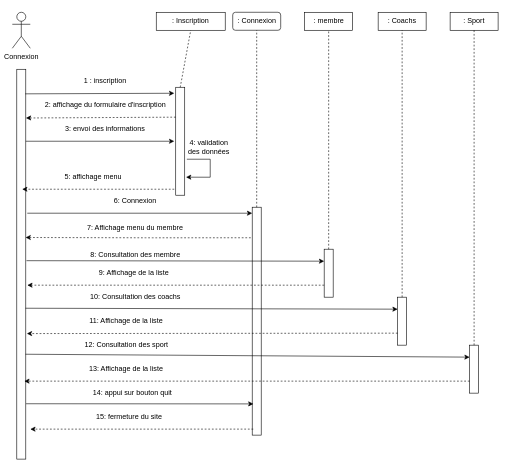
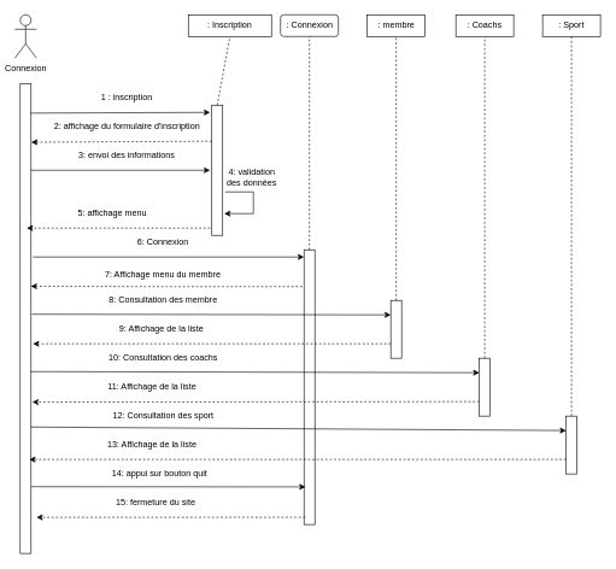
- <mxCell id="42" value="8: Consultation des membre " style="text;html=1;strokeColor=none;fillColor=none;align=center;verticalAlign=middle;whiteSpace=wrap;rounded=0;" vertex="1" parent="1"><mxGeometry x="142.5" y="415" width="165" height="20" as="geometry" /></mxCell>
+ <mxCell id="42" value="8: Consultation des membre " style="text;html=1;strokeColor=none;fillColor=none;align=center;verticalAlign=middle;whiteSpace=wrap;rounded=0;" vertex="1" parent="1"><mxGeometry x="142.5" y="405" width="165" height="20" as="geometry" /></mxCell>
- <mxCell id="47" value="12: Consultation des sport " style="text;html=1;strokeColor=none;fillColor=none;align=center;verticalAlign=middle;whiteSpace=wrap;rounded=0;" vertex="1" parent="1"><mxGeometry x="127.5" y="565" width="165" height="20" as="geometry" /></mxCell>
+ <mxCell id="47" value="12: Consultation des sport " style="text;html=1;strokeColor=none;fillColor=none;align=center;verticalAlign=middle;whiteSpace=wrap;rounded=0;" vertex="1" parent="1"><mxGeometry x="142.5" y="565" width="165" height="20" as="geometry" /></mxCell>
